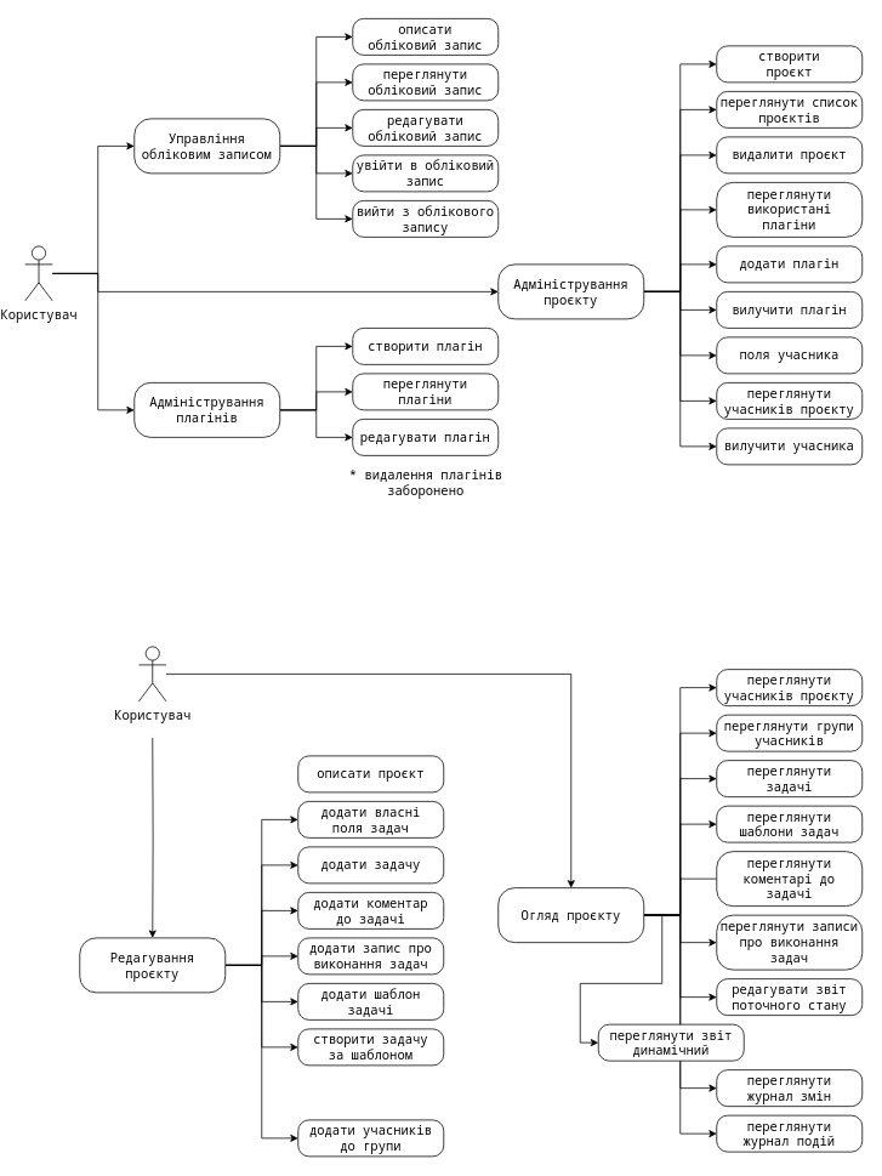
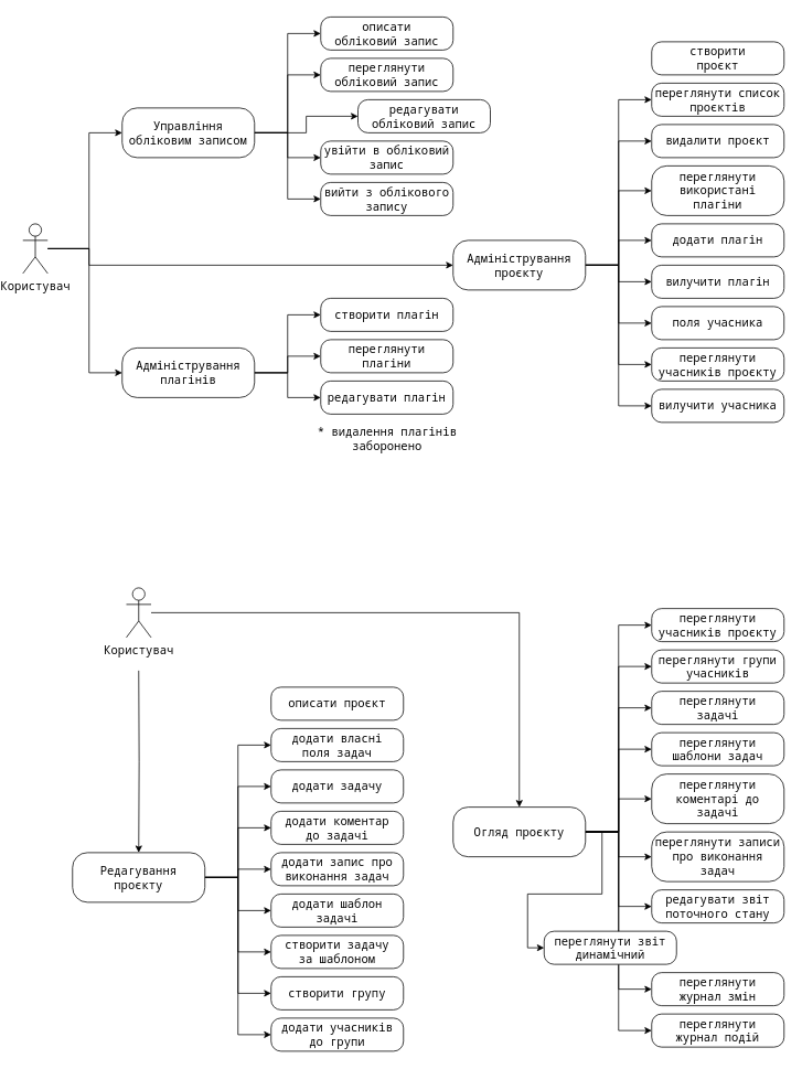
- <mxCell id="12" style="edgeStyle=orthogonalEdgeStyle;rounded=0;orthogonalLoop=1;jettySize=auto;html=1;exitX=1;exitY=0.5;exitDx=0;exitDy=0;entryX=0;entryY=0.5;entryDx=0;entryDy=0;fontFamily=Noto Sans Mono;fontSize=14;" parent="1" source="21" target="39" edge="1"><mxGeometry relative="1" as="geometry" /></mxCell>
- <mxCell id="36" value="редагувати обліковий запис" style="rounded=1;whiteSpace=wrap;html=1;fontFamily=Noto Sans Mono;fontSize=14;arcSize=30;" parent="1" vertex="1"><mxGeometry x="380" y="120" width="160" height="40" as="geometry" /></mxCell>
+ <mxCell id="36" value="редагувати обліковий запис" style="rounded=1;whiteSpace=wrap;html=1;fontFamily=Noto Sans Mono;fontSize=14;arcSize=30;" parent="1" vertex="1"><mxGeometry x="425" y="120" width="160" height="40" as="geometry" /></mxCell>
- <mxCell id="57" style="edgeStyle=orthogonalEdgeStyle;rounded=0;orthogonalLoop=1;jettySize=auto;html=1;exitX=1;exitY=0.5;exitDx=0;exitDy=0;entryX=0;entryY=0.5;entryDx=0;entryDy=0;fontFamily=Noto Sans Mono;fontSize=14;endArrow=none;" parent="1" source="65" target="68" edge="1"><mxGeometry relative="1" as="geometry" /></mxCell>
+ <mxCell id="57" style="edgeStyle=orthogonalEdgeStyle;rounded=0;orthogonalLoop=1;jettySize=auto;html=1;exitX=1;exitY=0.5;exitDx=0;exitDy=0;entryX=0;entryY=0.5;entryDx=0;entryDy=0;fontFamily=Noto Sans Mono;fontSize=14;" parent="1" source="65" target="68" edge="1"><mxGeometry relative="1" as="geometry" /></mxCell>
+ <mxCell id="28" style="edgeStyle=orthogonalEdgeStyle;rounded=0;orthogonalLoop=1;jettySize=auto;html=1;exitX=1;exitY=0.5;exitDx=0;exitDy=0;entryX=0;entryY=0.5;entryDx=0;entryDy=0;" parent="1" source="30" target="78" edge="1"><mxGeometry relative="1" as="geometry" /></mxCell>
+ <mxCell id="78" value="створити групу" style="rounded=1;whiteSpace=wrap;html=1;fontFamily=Noto Sans Mono;fontSize=14;arcSize=30;" parent="1" vertex="1"><mxGeometry x="320" y="1180" width="160" height="40" as="geometry" /></mxCell>
